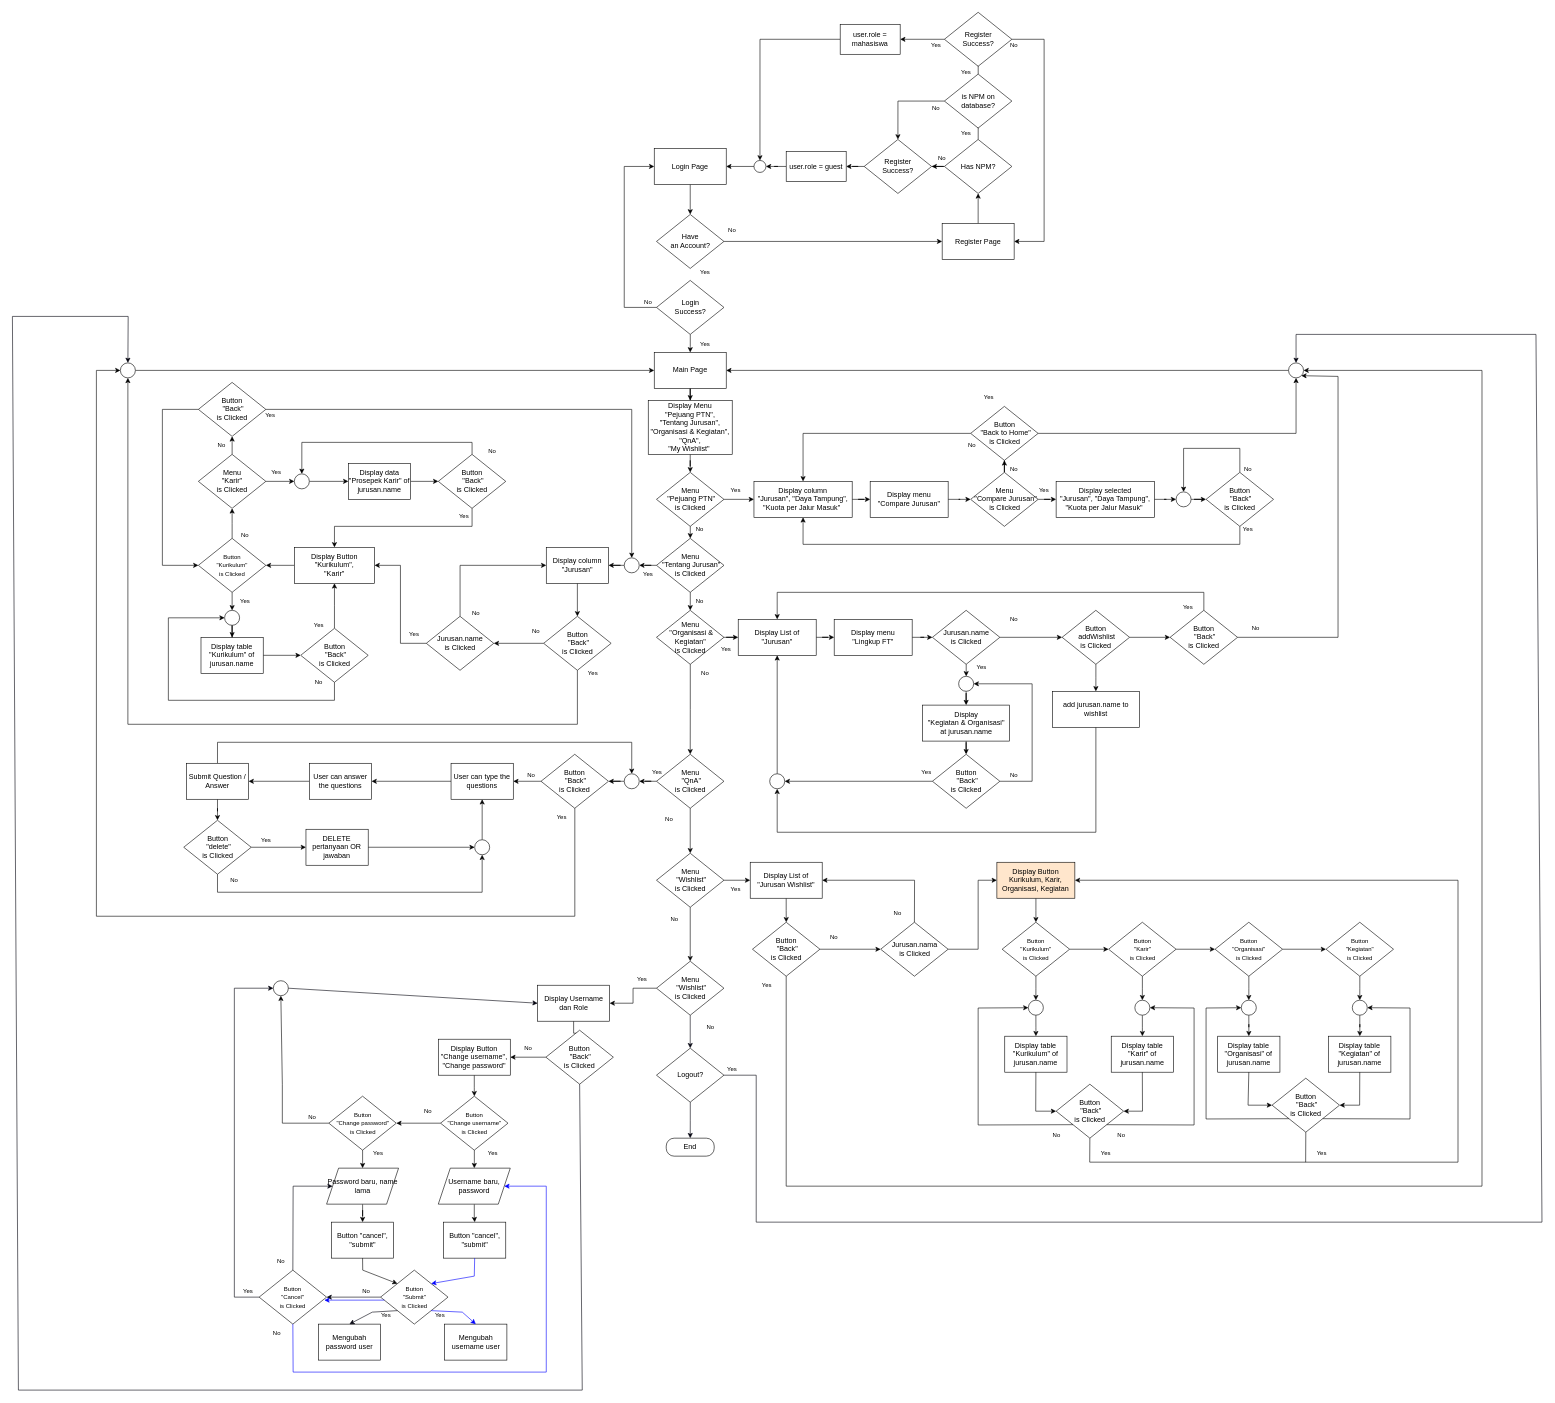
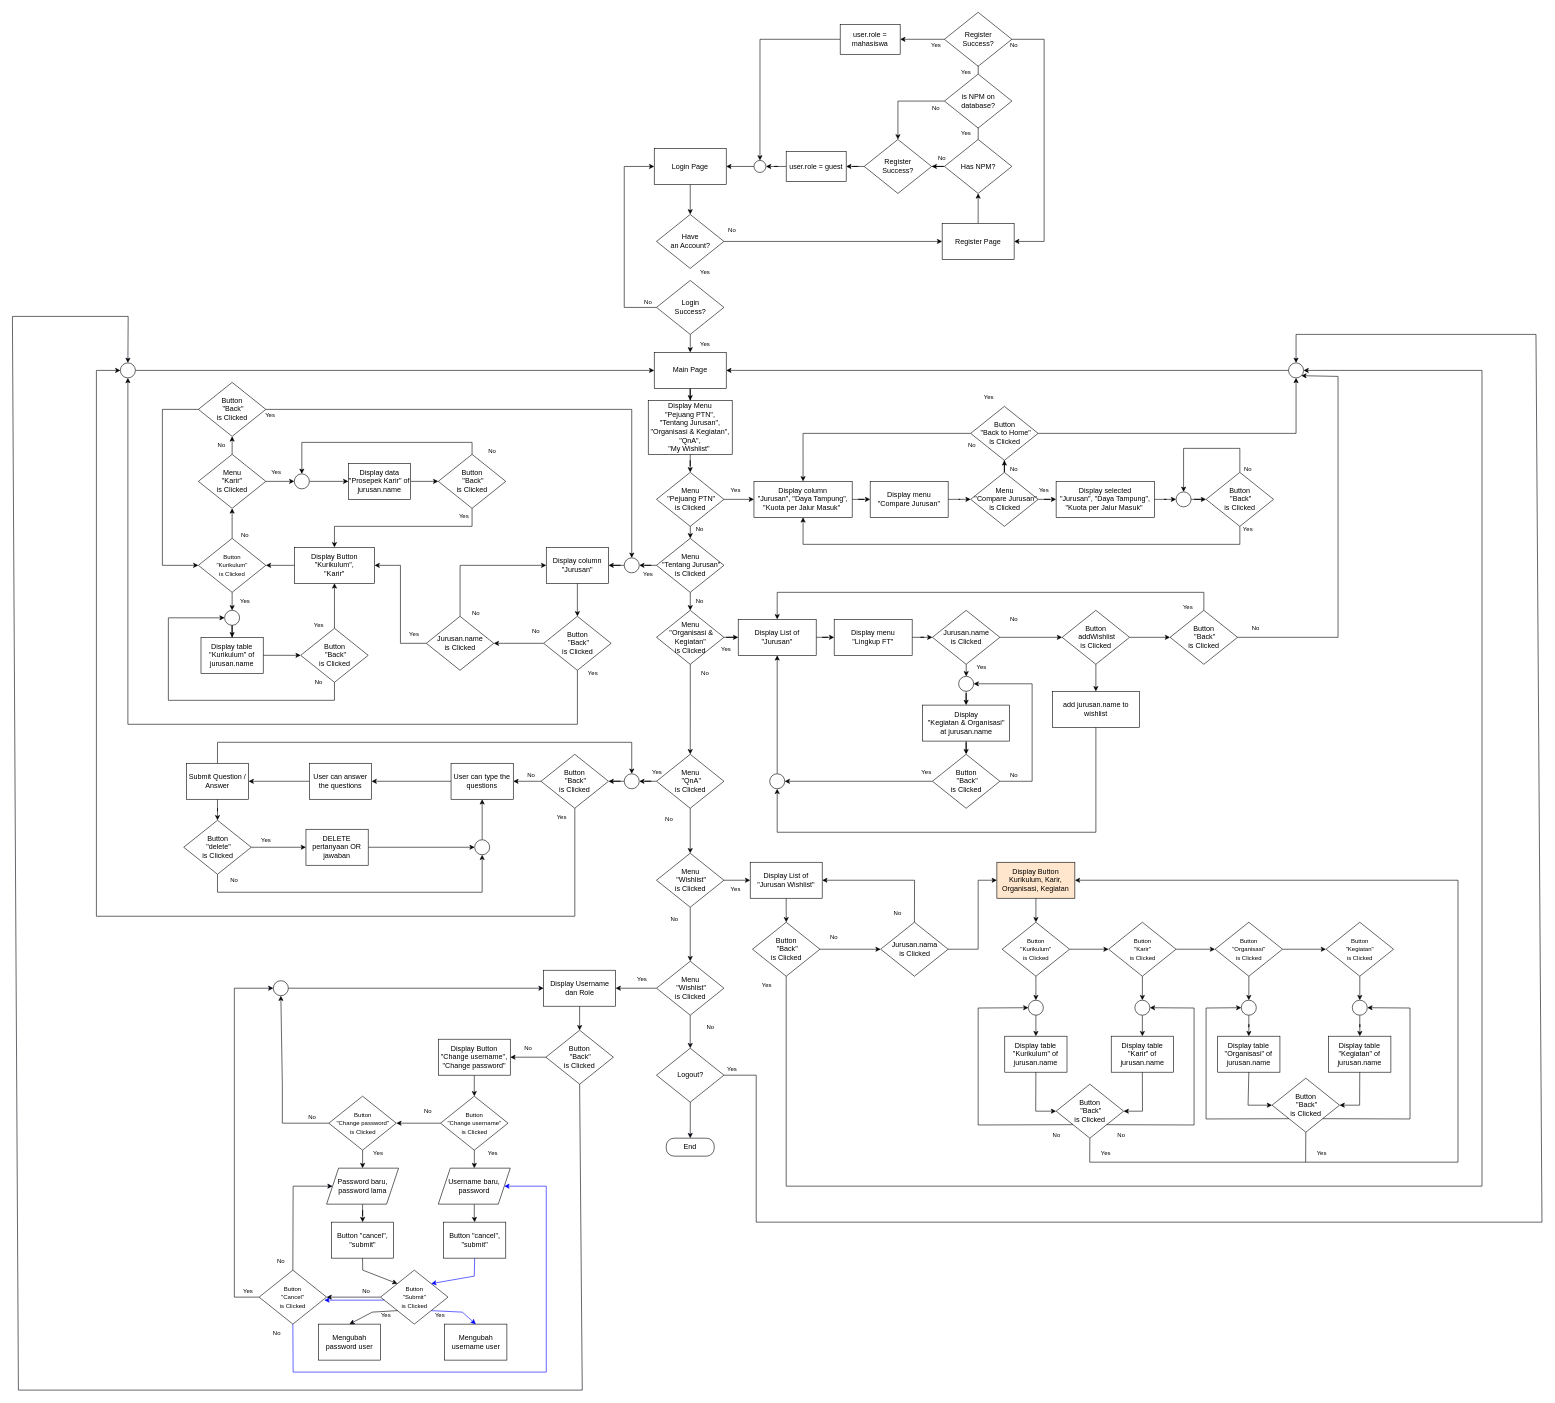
- <mxCell id="252" value="Display Username dan Role" style="rounded=0;whiteSpace=wrap;html=1;" vertex="1" parent="1"><mxGeometry x="895.63" y="1642" width="120" height="60" as="geometry" /></mxCell>
+ <mxCell id="252" value="Display Username dan Role" style="rounded=0;whiteSpace=wrap;html=1;" vertex="1" parent="1"><mxGeometry x="905.63" y="1617" width="120" height="60" as="geometry" /></mxCell>
- <mxCell id="270" value="Password baru, name lama" style="shape=parallelogram;perimeter=parallelogramPerimeter;whiteSpace=wrap;html=1;fixedSize=1;" vertex="1" parent="1"><mxGeometry x="543.76" y="1947" width="120" height="60" as="geometry" /></mxCell>
+ <mxCell id="270" value="Password baru, password lama" style="shape=parallelogram;perimeter=parallelogramPerimeter;whiteSpace=wrap;html=1;fixedSize=1;" vertex="1" parent="1"><mxGeometry x="543.76" y="1947" width="120" height="60" as="geometry" /></mxCell>
